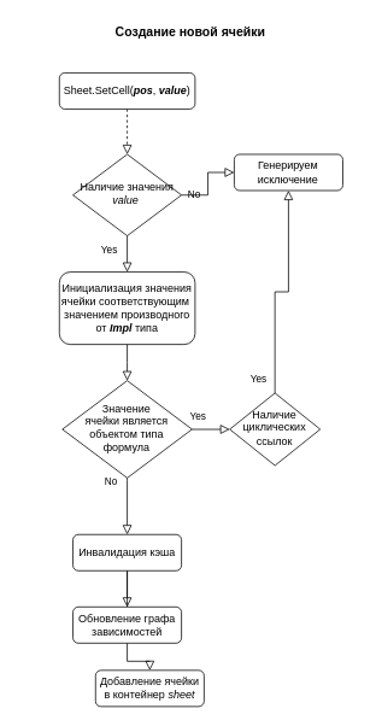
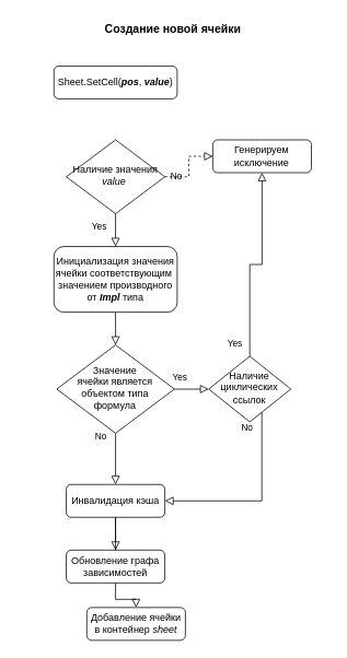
- <mxCell id="2" value="" style="edgeStyle=orthogonalEdgeStyle;rounded=0;orthogonalLoop=1;jettySize=auto;html=1;labelBackgroundColor=none;endArrow=block;endFill=0;endSize=8;strokeWidth=1;shadow=0;dashed=1;" parent="1" source="3" target="11" edge="1"><mxGeometry relative="1" as="geometry" /></mxCell>
- <mxCell id="12" value="No" style="edgeStyle=orthogonalEdgeStyle;rounded=0;html=1;jettySize=auto;orthogonalLoop=1;fontSize=11;endArrow=block;endFill=0;endSize=8;strokeWidth=1;shadow=0;labelBackgroundColor=none;" parent="1" source="11" target="14" edge="1"><mxGeometry x="-0.314" y="15" relative="1" as="geometry"><mxPoint as="offset" /><mxPoint x="215" y="209.71" as="sourcePoint" /><mxPoint x="275" y="209.71" as="targetPoint" /></mxGeometry></mxCell>
+ <mxCell id="12" value="No" style="edgeStyle=orthogonalEdgeStyle;rounded=0;html=1;jettySize=auto;orthogonalLoop=1;fontSize=11;endArrow=block;endFill=0;endSize=8;strokeWidth=1;shadow=0;labelBackgroundColor=none;dashed=1;" parent="1" source="11" target="14" edge="1"><mxGeometry x="-0.314" y="15" relative="1" as="geometry"><mxPoint as="offset" /><mxPoint x="215" y="209.71" as="sourcePoint" /><mxPoint x="275" y="209.71" as="targetPoint" /></mxGeometry></mxCell>
+ <mxCell id="16" value="No" style="edgeStyle=orthogonalEdgeStyle;rounded=0;html=1;jettySize=auto;orthogonalLoop=1;fontSize=11;endArrow=block;endFill=0;endSize=8;strokeWidth=1;shadow=0;labelBackgroundColor=none;" parent="1" source="6" target="21" edge="1"><mxGeometry x="-0.833" y="-18" relative="1" as="geometry"><mxPoint as="offset" /><mxPoint x="280" y="542.5" as="sourcePoint" /><mxPoint x="338" y="542.5" as="targetPoint" /><Array as="points"><mxPoint x="318" y="610" /></Array></mxGeometry></mxCell>
